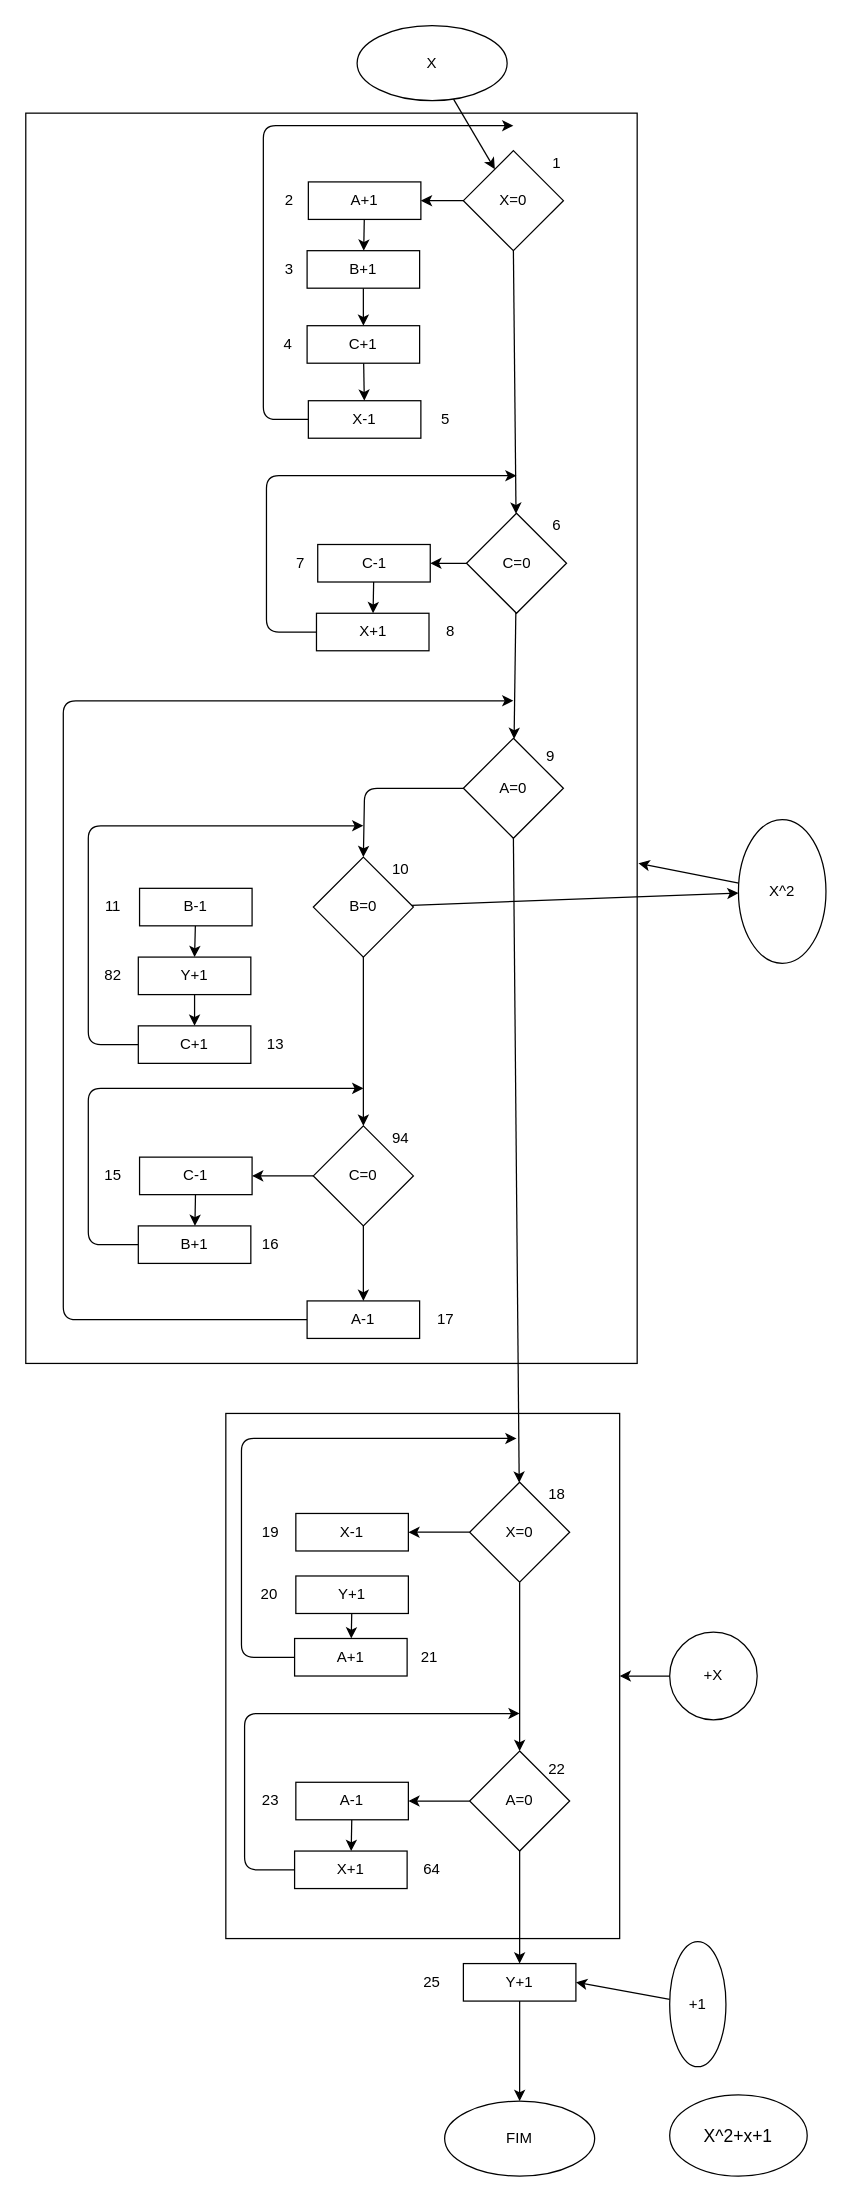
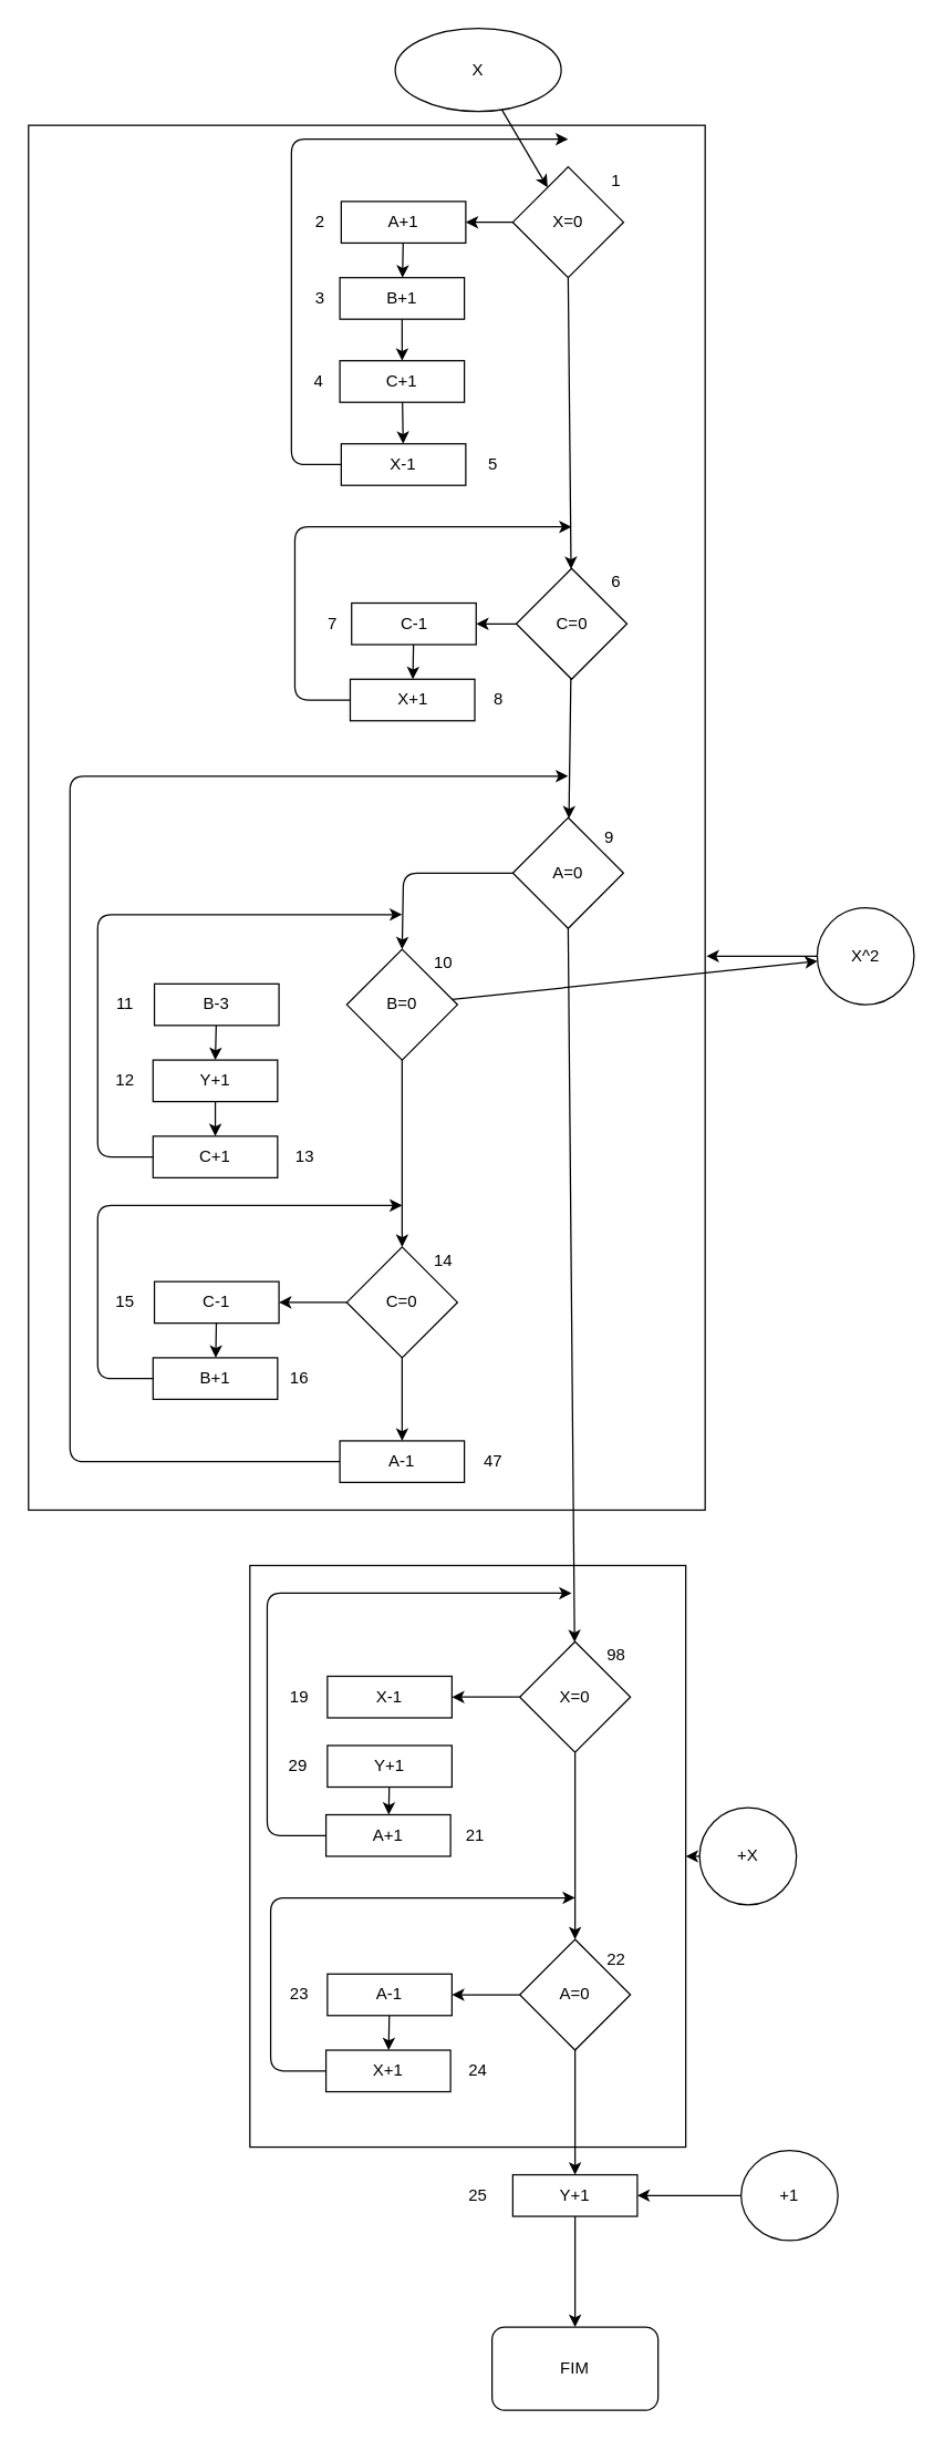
- <mxCell id="60" value="X^2" style="ellipse;whiteSpace=wrap;html=1;" parent="1" vertex="1"><mxGeometry x="590" y="655" width="70" height="115" as="geometry" /></mxCell>
+ <mxCell id="60" value="X^2" style="ellipse;whiteSpace=wrap;html=1;" parent="1" vertex="1"><mxGeometry x="590" y="655" width="70" height="70" as="geometry" /></mxCell>
- <mxCell id="44" value="B-1" style="whiteSpace=wrap;html=1;" parent="1" vertex="1"><mxGeometry x="111" y="710" width="90" height="30" as="geometry" /></mxCell>
+ <mxCell id="44" value="B-3" style="whiteSpace=wrap;html=1;" parent="1" vertex="1"><mxGeometry x="111" y="710" width="90" height="30" as="geometry" /></mxCell>
- <mxCell id="81" value="82" style="text;html=1;strokeColor=none;fillColor=none;align=center;verticalAlign=middle;whiteSpace=wrap;rounded=0;" vertex="1" parent="1"><mxGeometry x="60" y="765" width="60" height="30" as="geometry" /></mxCell>
+ <mxCell id="81" value="12" style="text;html=1;strokeColor=none;fillColor=none;align=center;verticalAlign=middle;whiteSpace=wrap;rounded=0;" vertex="1" parent="1"><mxGeometry x="60" y="765" width="60" height="30" as="geometry" /></mxCell>
- <mxCell id="83" value="94" style="text;html=1;strokeColor=none;fillColor=none;align=center;verticalAlign=middle;whiteSpace=wrap;rounded=0;" vertex="1" parent="1"><mxGeometry x="290" y="895" width="60" height="30" as="geometry" /></mxCell>
+ <mxCell id="83" value="14" style="text;html=1;strokeColor=none;fillColor=none;align=center;verticalAlign=middle;whiteSpace=wrap;rounded=0;" vertex="1" parent="1"><mxGeometry x="290" y="895" width="60" height="30" as="geometry" /></mxCell>
- <mxCell id="86" value="17" style="text;html=1;strokeColor=none;fillColor=none;align=center;verticalAlign=middle;whiteSpace=wrap;rounded=0;" vertex="1" parent="1"><mxGeometry x="326" y="1040" width="60" height="30" as="geometry" /></mxCell>
+ <mxCell id="86" value="47" style="text;html=1;strokeColor=none;fillColor=none;align=center;verticalAlign=middle;whiteSpace=wrap;rounded=0;" vertex="1" parent="1"><mxGeometry x="326" y="1040" width="60" height="30" as="geometry" /></mxCell>
- <mxCell id="87" value="18" style="text;html=1;strokeColor=none;fillColor=none;align=center;verticalAlign=middle;whiteSpace=wrap;rounded=0;" vertex="1" parent="1"><mxGeometry x="415" y="1180" width="60" height="30" as="geometry" /></mxCell>
+ <mxCell id="87" value="98" style="text;html=1;strokeColor=none;fillColor=none;align=center;verticalAlign=middle;whiteSpace=wrap;rounded=0;" vertex="1" parent="1"><mxGeometry x="415" y="1180" width="60" height="30" as="geometry" /></mxCell>
- <mxCell id="89" value="20" style="text;html=1;strokeColor=none;fillColor=none;align=center;verticalAlign=middle;whiteSpace=wrap;rounded=0;" vertex="1" parent="1"><mxGeometry x="185" y="1260" width="60" height="30" as="geometry" /></mxCell>
+ <mxCell id="89" value="29" style="text;html=1;strokeColor=none;fillColor=none;align=center;verticalAlign=middle;whiteSpace=wrap;rounded=0;" vertex="1" parent="1"><mxGeometry x="185" y="1260" width="60" height="30" as="geometry" /></mxCell>
- <mxCell id="5" value="+X" style="ellipse;whiteSpace=wrap;html=1;" parent="1" vertex="1"><mxGeometry x="535" y="1305" width="70" height="70" as="geometry" /></mxCell>
+ <mxCell id="5" value="+X" style="ellipse;whiteSpace=wrap;html=1;" parent="1" vertex="1"><mxGeometry x="505" y="1305" width="70" height="70" as="geometry" /></mxCell>
- <mxCell id="93" value="64" style="text;html=1;strokeColor=none;fillColor=none;align=center;verticalAlign=middle;whiteSpace=wrap;rounded=0;" vertex="1" parent="1"><mxGeometry x="315" y="1480" width="60" height="30" as="geometry" /></mxCell>
+ <mxCell id="93" value="24" style="text;html=1;strokeColor=none;fillColor=none;align=center;verticalAlign=middle;whiteSpace=wrap;rounded=0;" vertex="1" parent="1"><mxGeometry x="315" y="1480" width="60" height="30" as="geometry" /></mxCell>
- <mxCell id="25" value="+1" style="ellipse;whiteSpace=wrap;html=1;" parent="1" vertex="1"><mxGeometry x="535" y="1552.5" width="45" height="100" as="geometry" /></mxCell>
+ <mxCell id="25" value="+1" style="ellipse;whiteSpace=wrap;html=1;" parent="1" vertex="1"><mxGeometry x="535" y="1552.5" width="70" height="65" as="geometry" /></mxCell>
- <mxCell id="26" value="&lt;font style=&quot;font-size: 14px&quot;&gt;X^2+x+1&lt;/font&gt;" style="ellipse;whiteSpace=wrap;html=1;" parent="1" vertex="1"><mxGeometry x="535" y="1675" width="110" height="65" as="geometry" /></mxCell>
- <mxCell id="23" value="FIM" style="ellipse;whiteSpace=wrap;html=1;" parent="1" vertex="1"><mxGeometry x="355" y="1680" width="120" height="60" as="geometry" /></mxCell>
+ <mxCell id="23" value="FIM" style="whiteSpace=wrap;html=1;rounded=1;" parent="1" vertex="1"><mxGeometry x="355" y="1680" width="120" height="60" as="geometry" /></mxCell>
